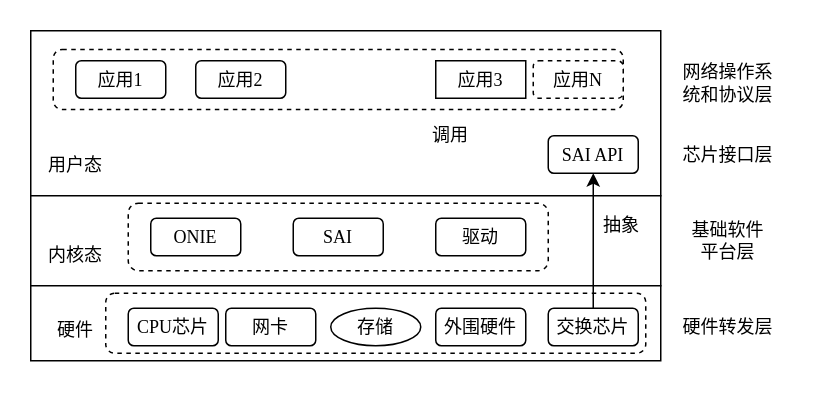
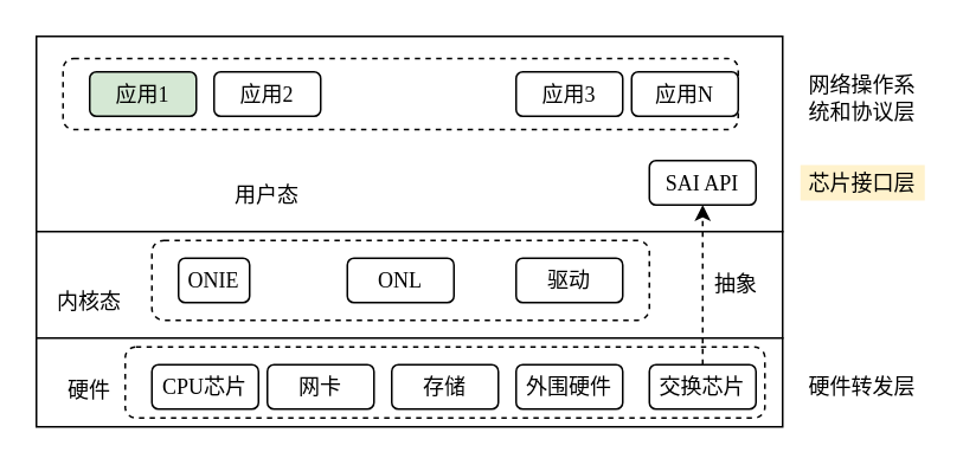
- <mxCell id="11" value="&lt;font face=&quot;宋体&quot;&gt;应用1&lt;/font&gt;" style="rounded=1;whiteSpace=wrap;html=1;" vertex="1" parent="1"><mxGeometry x="50" y="40" width="60" height="25" as="geometry" /></mxCell>
+ <mxCell id="11" value="&lt;font face=&quot;宋体&quot;&gt;应用1&lt;/font&gt;" style="rounded=1;whiteSpace=wrap;html=1;fillColor=#d5e8d4;" vertex="1" parent="1"><mxGeometry x="50" y="40" width="60" height="25" as="geometry" /></mxCell>
- <mxCell id="12" value="&lt;font face=&quot;宋体&quot;&gt;应用2&lt;/font&gt;" style="rounded=1;whiteSpace=wrap;html=1;" vertex="1" parent="1"><mxGeometry x="130" y="40" width="60" height="25" as="geometry" /></mxCell>
+ <mxCell id="12" value="&lt;font face=&quot;宋体&quot;&gt;应用2&lt;/font&gt;" style="rounded=1;whiteSpace=wrap;html=1;" vertex="1" parent="1"><mxGeometry x="120" y="40" width="60" height="25" as="geometry" /></mxCell>
- <mxCell id="13" value="&lt;font face=&quot;宋体&quot;&gt;应用3&lt;/font&gt;" style="whiteSpace=wrap;html=1;rounded=0;" vertex="1" parent="1"><mxGeometry x="290" y="40" width="60" height="25" as="geometry" /></mxCell>
+ <mxCell id="13" value="&lt;font face=&quot;宋体&quot;&gt;应用3&lt;/font&gt;" style="rounded=1;whiteSpace=wrap;html=1;" vertex="1" parent="1"><mxGeometry x="290" y="40" width="60" height="25" as="geometry" /></mxCell>
- <mxCell id="14" value="&lt;font face=&quot;宋体&quot;&gt;应用N&lt;/font&gt;" style="rounded=1;whiteSpace=wrap;html=1;dashed=1;" vertex="1" parent="1"><mxGeometry x="355" y="40" width="60" height="25" as="geometry" /></mxCell>
+ <mxCell id="14" value="&lt;font face=&quot;宋体&quot;&gt;应用N&lt;/font&gt;" style="rounded=1;whiteSpace=wrap;html=1;" vertex="1" parent="1"><mxGeometry x="355" y="40" width="60" height="25" as="geometry" /></mxCell>
- <mxCell id="15" value="&lt;font face=&quot;宋体&quot;&gt;调用&lt;/font&gt;" style="rounded=0;whiteSpace=wrap;html=1;strokeColor=none;" vertex="1" parent="1"><mxGeometry x="260" y="80" width="80" height="20" as="geometry" /></mxCell>
- <mxCell id="30" value="&lt;font face=&quot;宋体&quot;&gt;芯片接口层&lt;/font&gt;" style="rounded=0;whiteSpace=wrap;html=1;strokeColor=none;" vertex="1" parent="1"><mxGeometry x="450" y="92.5" width="70" height="20" as="geometry" /></mxCell>
+ <mxCell id="30" value="&lt;font face=&quot;宋体&quot;&gt;芯片接口层&lt;/font&gt;" style="rounded=0;whiteSpace=wrap;html=1;strokeColor=none;fillColor=#fff2cc;" vertex="1" parent="1"><mxGeometry x="450" y="92.5" width="70" height="20" as="geometry" /></mxCell>
- <mxCell id="5" value="&lt;font face=&quot;宋体&quot;&gt;用户态&lt;/font&gt;" style="rounded=0;whiteSpace=wrap;html=1;strokeColor=none;" vertex="1" parent="1"><mxGeometry x="30" y="100" width="40" height="20" as="geometry" /></mxCell>
+ <mxCell id="5" value="&lt;font face=&quot;宋体&quot;&gt;用户态&lt;/font&gt;" style="rounded=0;whiteSpace=wrap;html=1;strokeColor=none;" vertex="1" parent="1"><mxGeometry x="130" y="100" width="40" height="20" as="geometry" /></mxCell>
- <mxCell id="27" value="&lt;font face=&quot;宋体&quot;&gt;抽象&lt;/font&gt;" style="rounded=0;whiteSpace=wrap;html=1;strokeColor=none;" vertex="1" parent="1"><mxGeometry x="399" y="140" width="30" height="20" as="geometry" /></mxCell>
+ <mxCell id="27" value="&lt;font face=&quot;宋体&quot;&gt;抽象&lt;/font&gt;" style="rounded=0;whiteSpace=wrap;html=1;strokeColor=none;" vertex="1" parent="1"><mxGeometry x="399" y="150" width="30" height="20" as="geometry" /></mxCell>
- <mxCell id="16" value="&lt;font face=&quot;宋体&quot;&gt;ONIE&lt;/font&gt;" style="rounded=1;whiteSpace=wrap;html=1;" vertex="1" parent="1"><mxGeometry x="100" y="145" width="60" height="25" as="geometry" /></mxCell>
+ <mxCell id="16" value="&lt;font face=&quot;宋体&quot;&gt;ONIE&lt;/font&gt;" style="rounded=1;whiteSpace=wrap;html=1;" vertex="1" parent="1"><mxGeometry x="100" y="145" width="40" height="25" as="geometry" /></mxCell>
- <mxCell id="17" value="&lt;font face=&quot;宋体&quot;&gt;SAI&lt;/font&gt;" style="rounded=1;whiteSpace=wrap;html=1;" vertex="1" parent="1"><mxGeometry x="195" y="145" width="60" height="25" as="geometry" /></mxCell>
+ <mxCell id="17" value="&lt;font face=&quot;宋体&quot;&gt;ONL&lt;/font&gt;" style="rounded=1;whiteSpace=wrap;html=1;" vertex="1" parent="1"><mxGeometry x="195" y="145" width="60" height="25" as="geometry" /></mxCell>
- <mxCell id="29" value="&lt;font face=&quot;宋体&quot;&gt;基础软件平台层&lt;/font&gt;" style="rounded=0;whiteSpace=wrap;html=1;strokeColor=none;" vertex="1" parent="1"><mxGeometry x="460" y="150" width="50" height="20" as="geometry" /></mxCell>
- <mxCell id="26" value="" style="endArrow=classic;html=1;rounded=0;entryX=0.5;entryY=1;entryDx=0;entryDy=0;exitX=0.5;exitY=0;exitDx=0;exitDy=0;" edge="1" parent="1" source="25" target="10"><mxGeometry width="50" height="50" relative="1" as="geometry"><mxPoint x="320" y="380" as="sourcePoint" /><mxPoint x="370" y="330" as="targetPoint" /></mxGeometry></mxCell>
+ <mxCell id="26" value="" style="endArrow=classic;html=1;rounded=0;entryX=0.5;entryY=1;entryDx=0;entryDy=0;exitX=0.5;exitY=0;exitDx=0;exitDy=0;dashed=1;" edge="1" parent="1" source="25" target="10"><mxGeometry width="50" height="50" relative="1" as="geometry"><mxPoint x="320" y="380" as="sourcePoint" /><mxPoint x="370" y="330" as="targetPoint" /></mxGeometry></mxCell>
- <mxCell id="23" value="&lt;font face=&quot;宋体&quot;&gt;存储&lt;/font&gt;" style="ellipse;whiteSpace=wrap;html=1;flipH=1;" vertex="1" parent="1"><mxGeometry x="220" y="205" width="60" height="25" as="geometry" /></mxCell>
+ <mxCell id="23" value="&lt;font face=&quot;宋体&quot;&gt;存储&lt;/font&gt;" style="rounded=1;whiteSpace=wrap;html=1;flipH=1;" vertex="1" parent="1"><mxGeometry x="220" y="205" width="60" height="25" as="geometry" /></mxCell>
